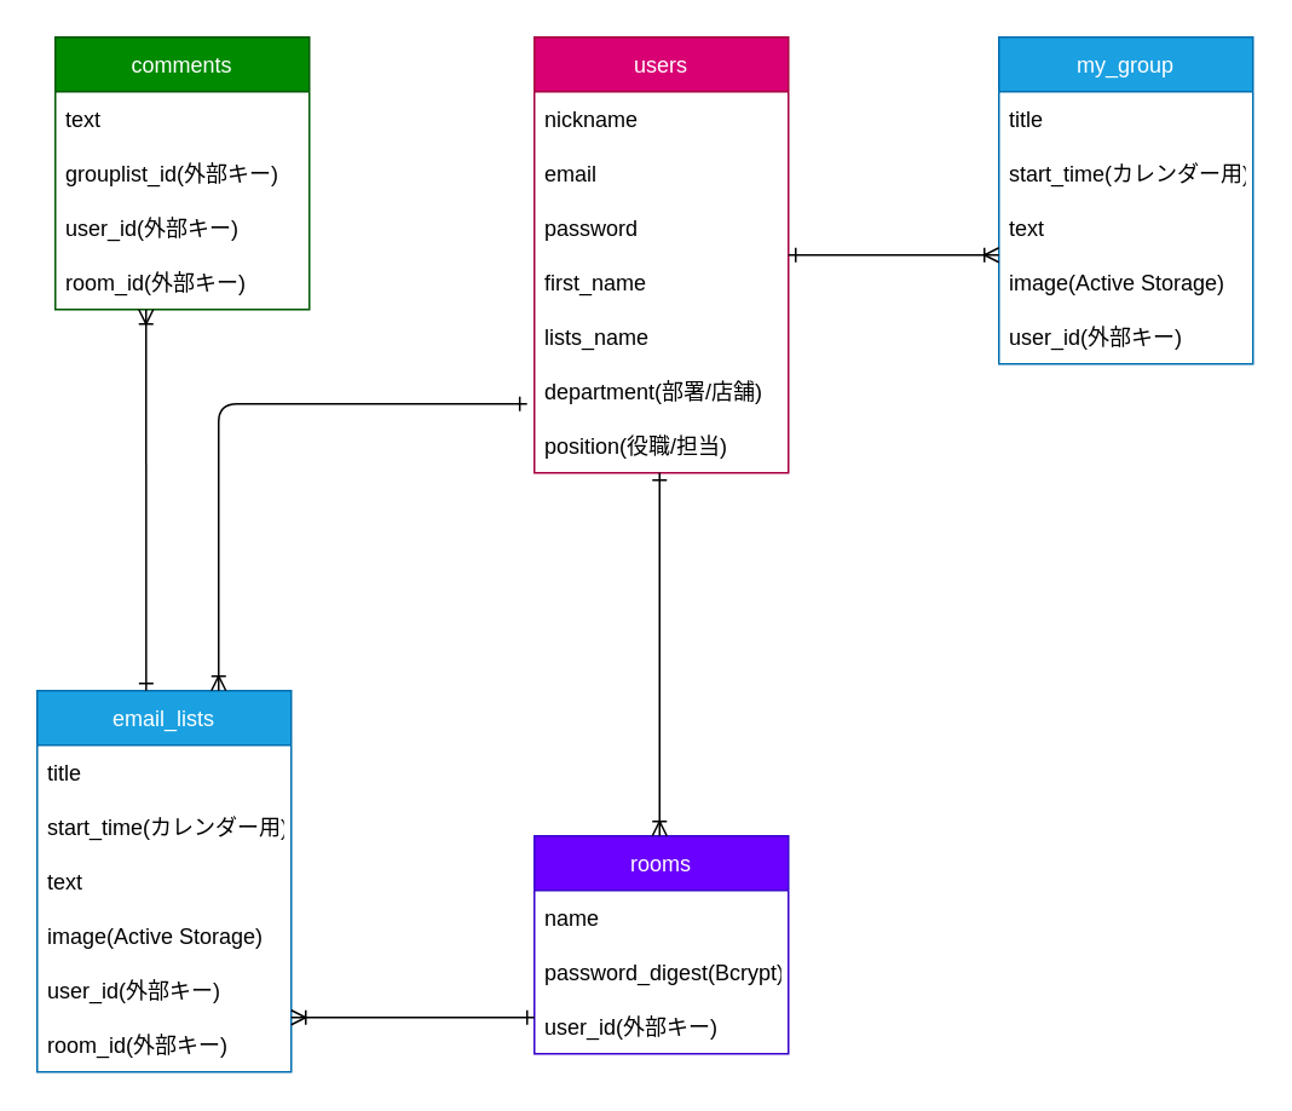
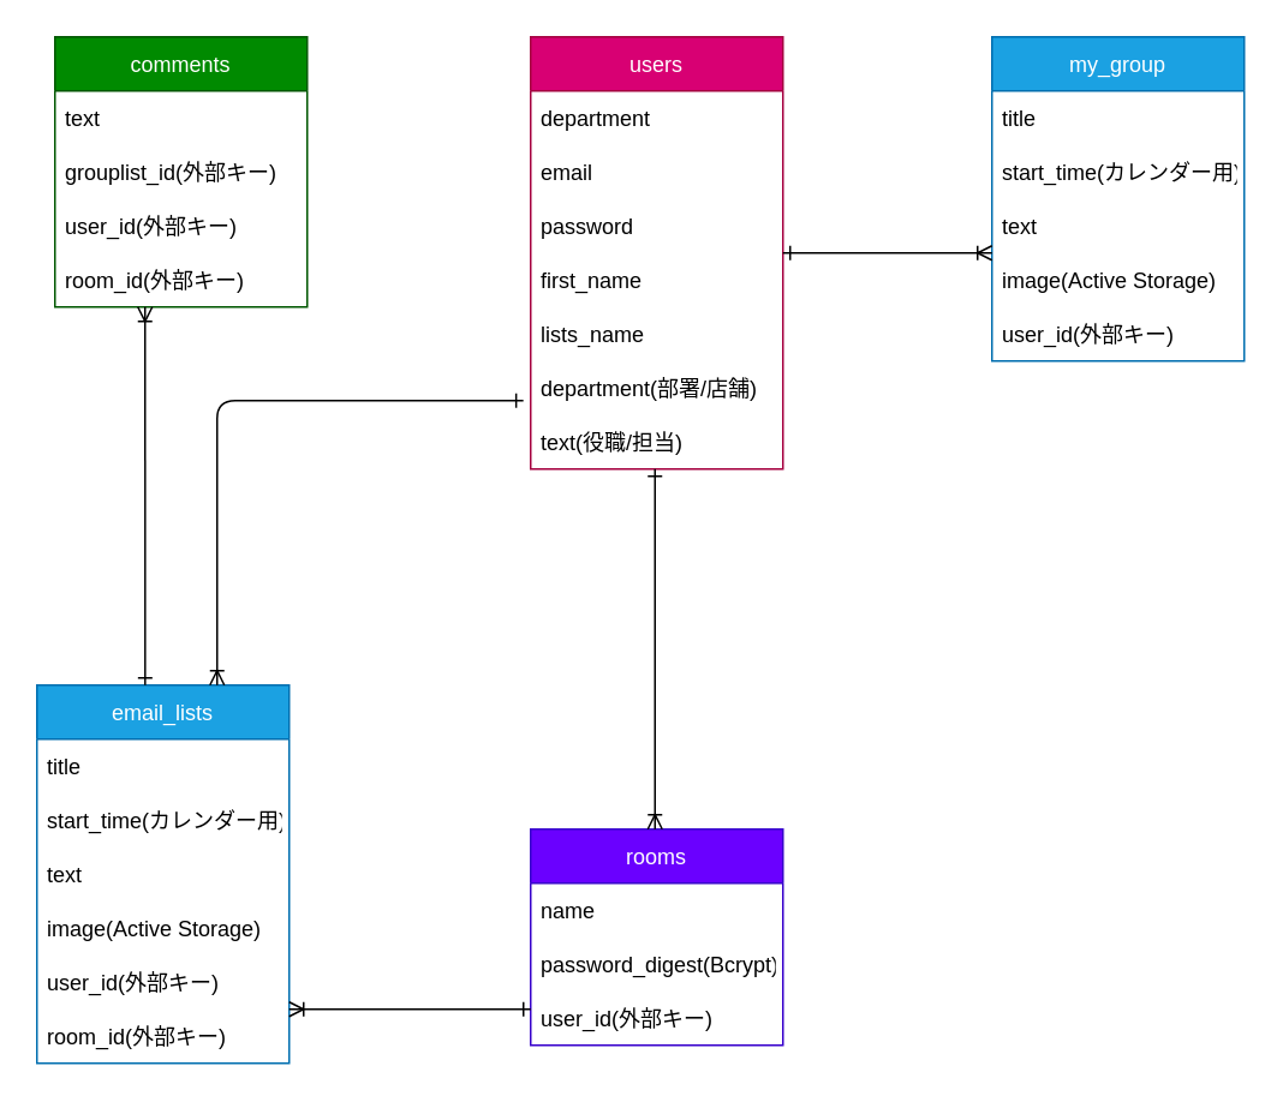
- <mxCell id="3" value="nickname" style="text;strokeColor=none;fillColor=none;align=left;verticalAlign=middle;spacingLeft=4;spacingRight=4;overflow=hidden;points=[[0,0.5],[1,0.5]];portConstraint=eastwest;rotatable=0;" parent="2" vertex="1"><mxGeometry y="30" width="140" height="30" as="geometry" /></mxCell>
+ <mxCell id="3" value="department" style="text;strokeColor=none;fillColor=none;align=left;verticalAlign=middle;spacingLeft=4;spacingRight=4;overflow=hidden;points=[[0,0.5],[1,0.5]];portConstraint=eastwest;rotatable=0;" parent="2" vertex="1"><mxGeometry y="30" width="140" height="30" as="geometry" /></mxCell>
- <mxCell id="9" value="position(役職/担当)" style="text;strokeColor=none;fillColor=none;align=left;verticalAlign=middle;spacingLeft=4;spacingRight=4;overflow=hidden;points=[[0,0.5],[1,0.5]];portConstraint=eastwest;rotatable=0;" parent="2" vertex="1"><mxGeometry y="210" width="140" height="30" as="geometry" /></mxCell>
+ <mxCell id="9" value="text(役職/担当)" style="text;strokeColor=none;fillColor=none;align=left;verticalAlign=middle;spacingLeft=4;spacingRight=4;overflow=hidden;points=[[0,0.5],[1,0.5]];portConstraint=eastwest;rotatable=0;" parent="2" vertex="1"><mxGeometry y="210" width="140" height="30" as="geometry" /></mxCell>
